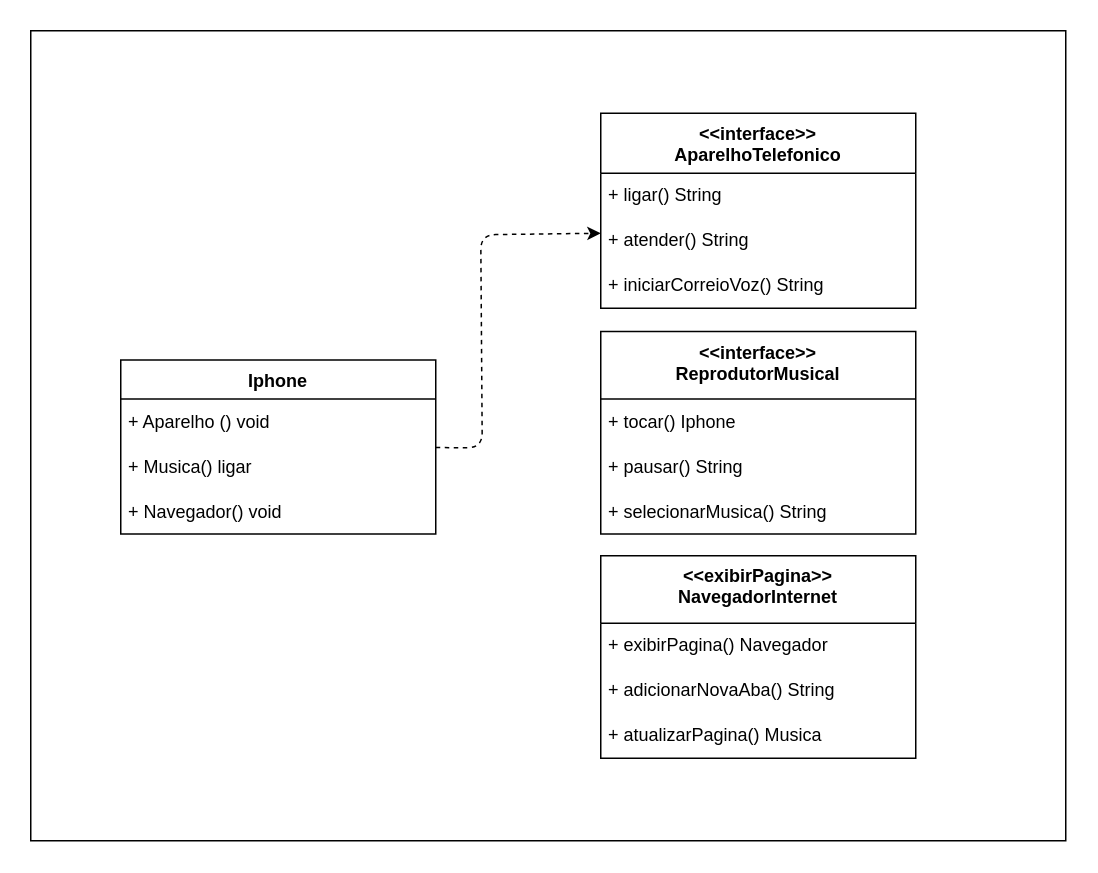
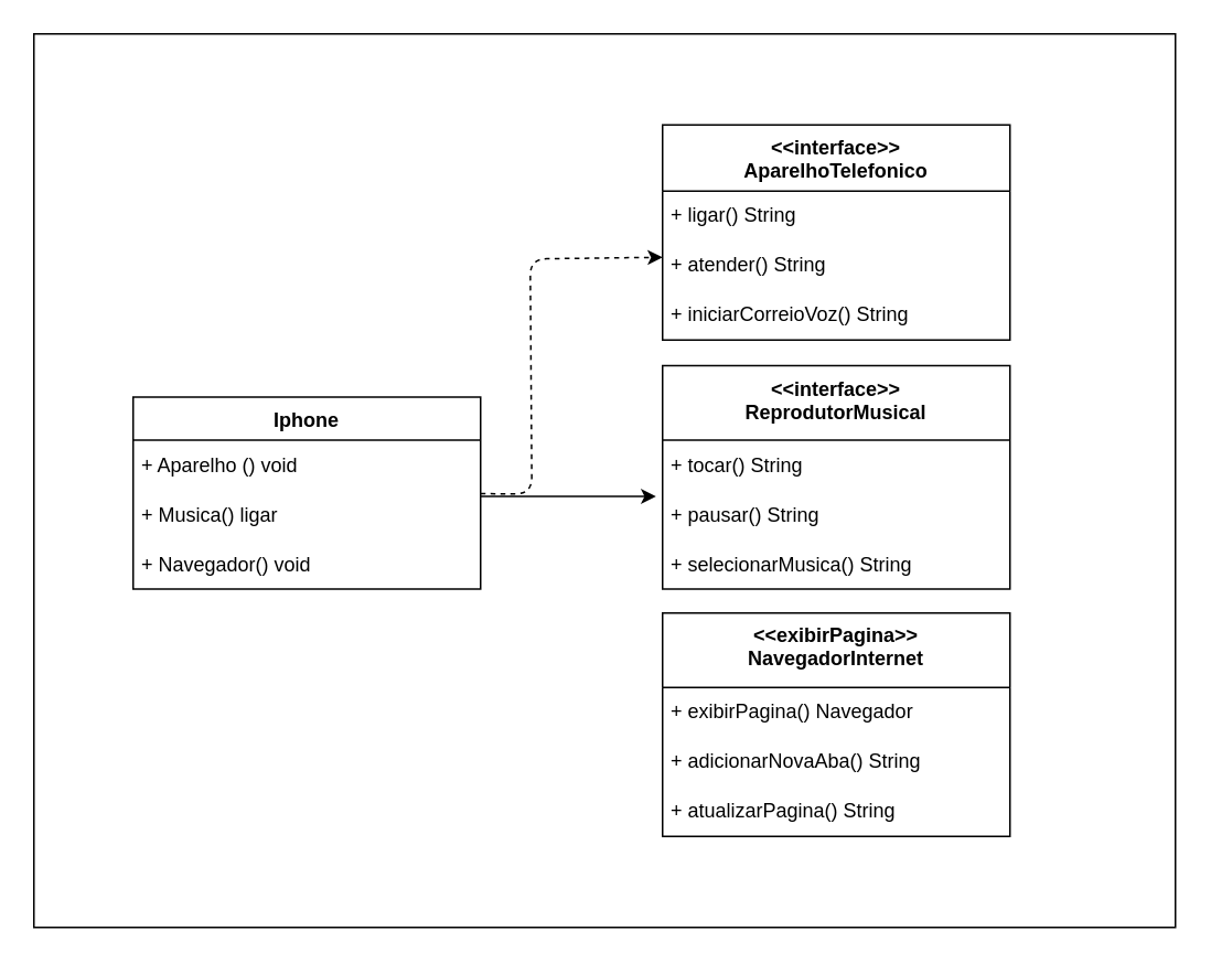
- <mxCell id="14" value="&amp;nbsp;+ tocar() Iphone" style="text;html=1;align=left;verticalAlign=middle;resizable=0;points=[];autosize=1;strokeColor=none;fillColor=none;" parent="13" vertex="1"><mxGeometry y="45" width="210" height="30" as="geometry" /></mxCell>
+ <mxCell id="14" value="&amp;nbsp;+ tocar() String" style="text;html=1;align=left;verticalAlign=middle;resizable=0;points=[];autosize=1;strokeColor=none;fillColor=none;" parent="13" vertex="1"><mxGeometry y="45" width="210" height="30" as="geometry" /></mxCell>
+ <mxCell id="4" style="edgeStyle=none;html=1;entryX=-0.019;entryY=0.133;entryDx=0;entryDy=0;entryPerimeter=0;exitX=1;exitY=0.133;exitDx=0;exitDy=0;exitPerimeter=0;" parent="1" source="7" target="15" edge="1"><mxGeometry relative="1" as="geometry" /></mxCell>
- <mxCell id="20" value="&amp;nbsp;+ atualizarPagina() Musica" style="text;html=1;align=left;verticalAlign=middle;resizable=0;points=[];autosize=1;strokeColor=none;fillColor=none;" parent="17" vertex="1"><mxGeometry y="105" width="210" height="30" as="geometry" /></mxCell>
+ <mxCell id="20" value="&amp;nbsp;+ atualizarPagina() String" style="text;html=1;align=left;verticalAlign=middle;resizable=0;points=[];autosize=1;strokeColor=none;fillColor=none;" parent="17" vertex="1"><mxGeometry y="105" width="210" height="30" as="geometry" /></mxCell>
